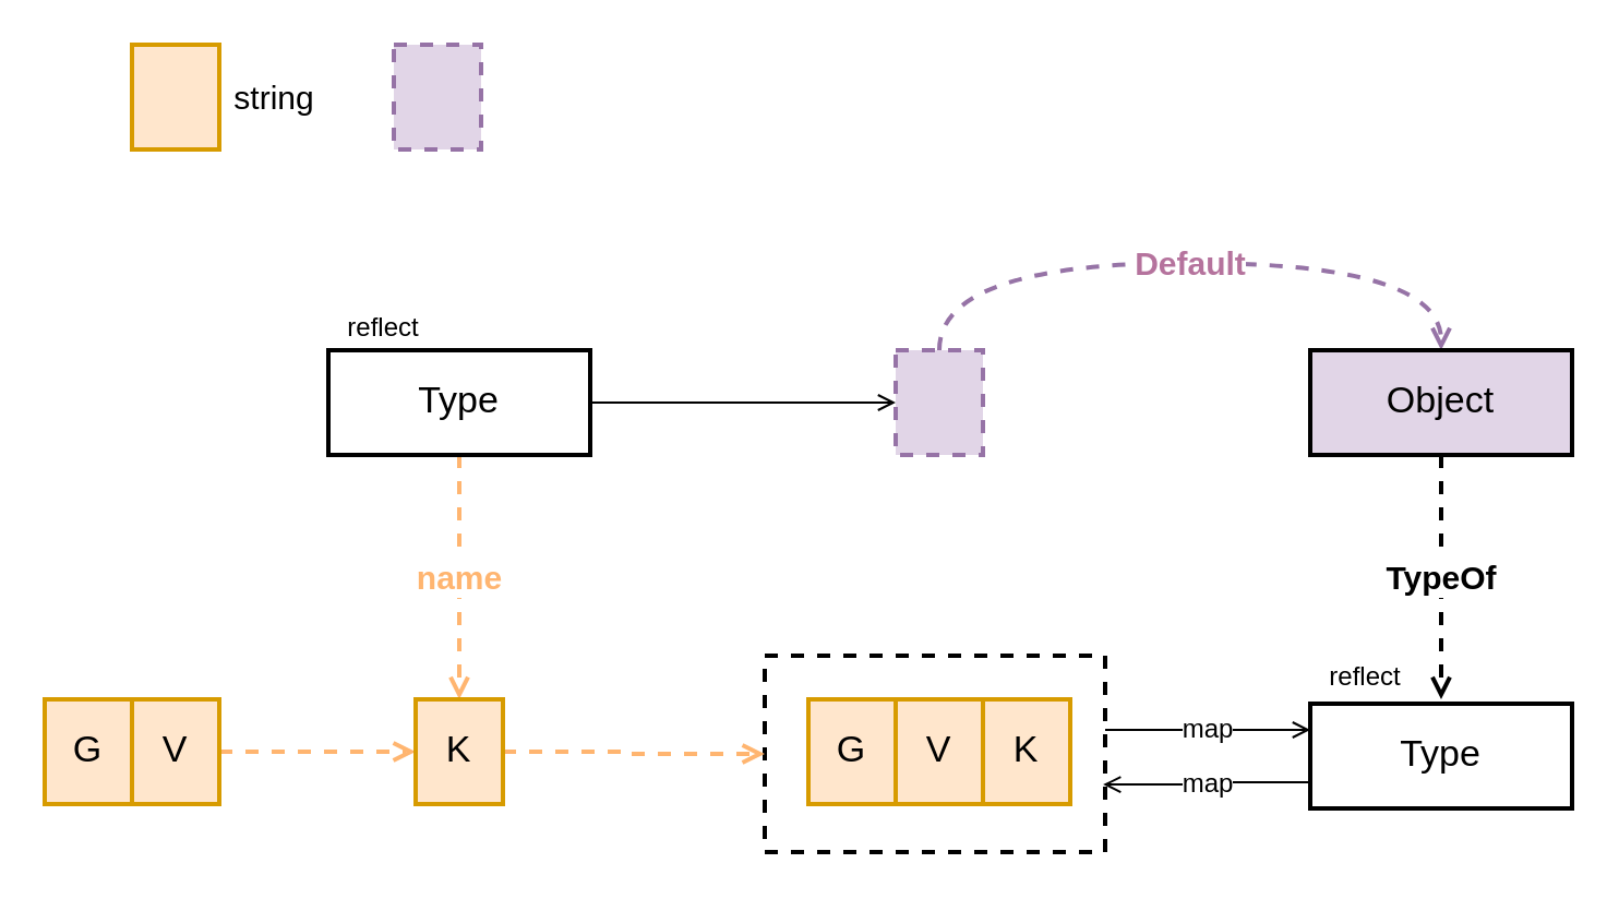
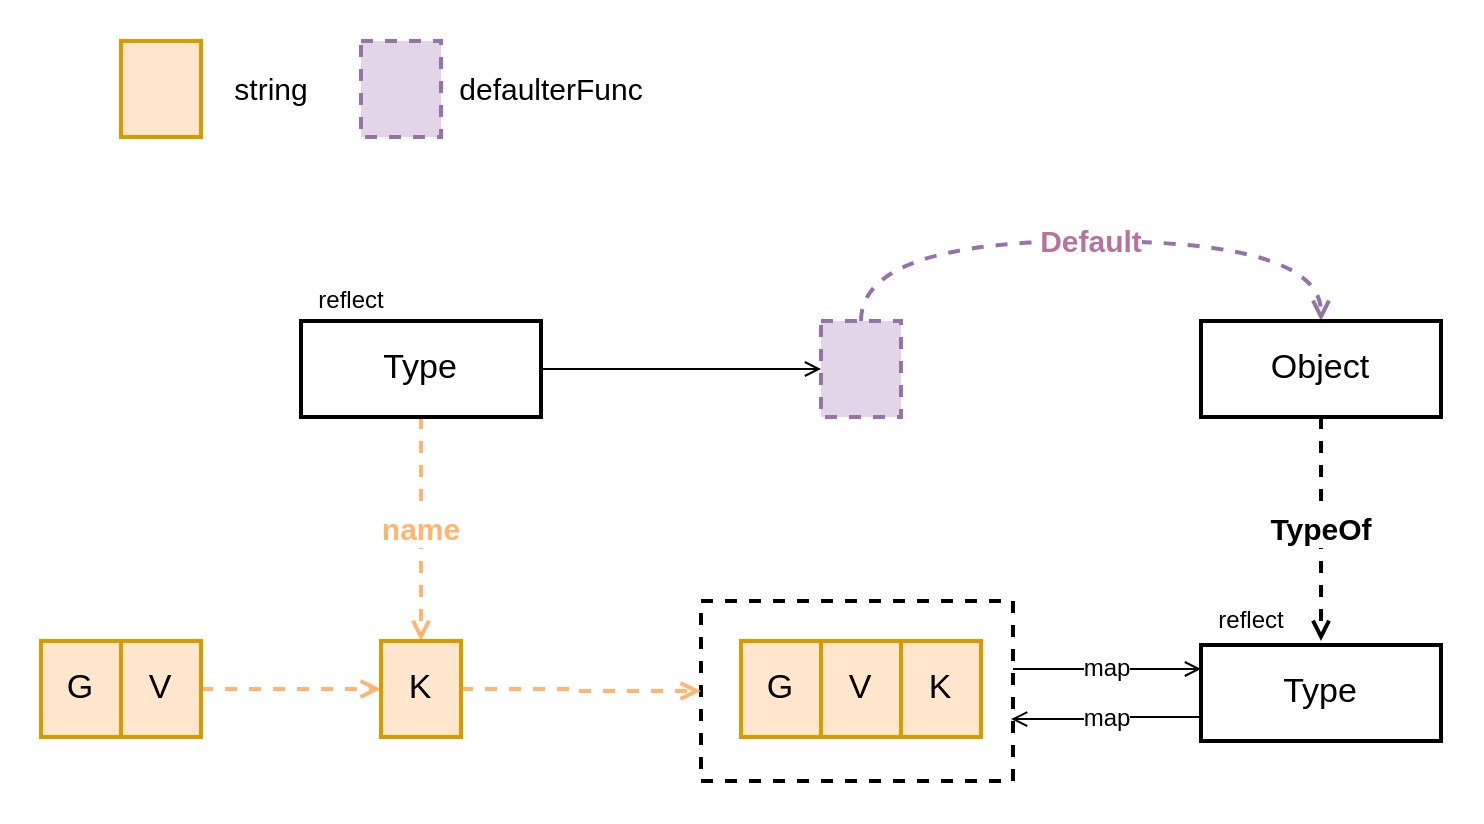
- <mxCell id="24" value="string" style="text;html=1;align=center;verticalAlign=middle;resizable=0;points=[];autosize=1;fontSize=15;" vertex="1" parent="1"><mxGeometry x="100" y="34" width="50" height="20" as="geometry" /></mxCell>
+ <mxCell id="24" value="string" style="text;html=1;align=center;verticalAlign=middle;resizable=0;points=[];autosize=1;fontSize=15;" vertex="1" parent="1"><mxGeometry x="110" y="34" width="50" height="20" as="geometry" /></mxCell>
+ <mxCell id="26" value="defaulterFunc" style="text;html=1;align=center;verticalAlign=middle;resizable=0;points=[];autosize=1;fontSize=15;" vertex="1" parent="1"><mxGeometry x="220" y="34" width="110" height="20" as="geometry" /></mxCell>
- <mxCell id="22" value="Object" style="rounded=0;whiteSpace=wrap;html=1;strokeWidth=2;fontSize=17;fillColor=#e1d5e7;" vertex="1" parent="1"><mxGeometry x="600" y="160" width="120" height="48" as="geometry" /></mxCell>
+ <mxCell id="22" value="Object" style="rounded=0;whiteSpace=wrap;html=1;strokeWidth=2;fontSize=17;" vertex="1" parent="1"><mxGeometry x="600" y="160" width="120" height="48" as="geometry" /></mxCell>
